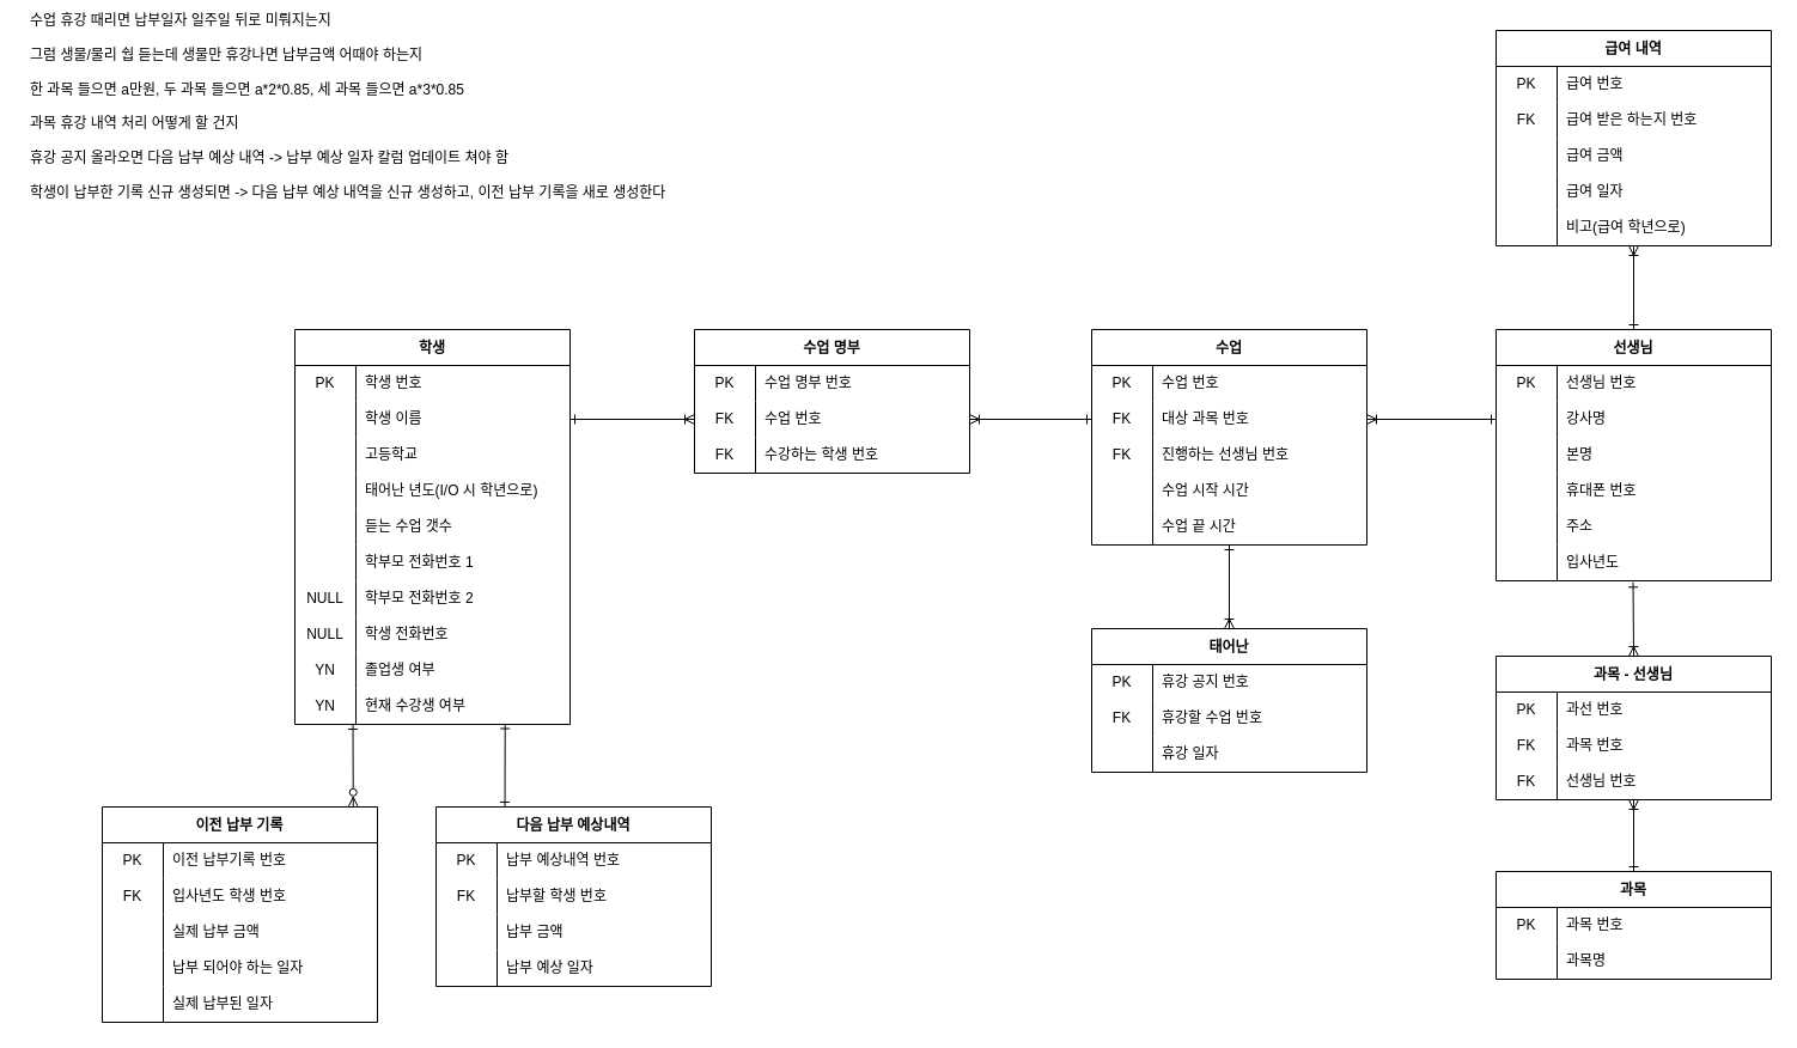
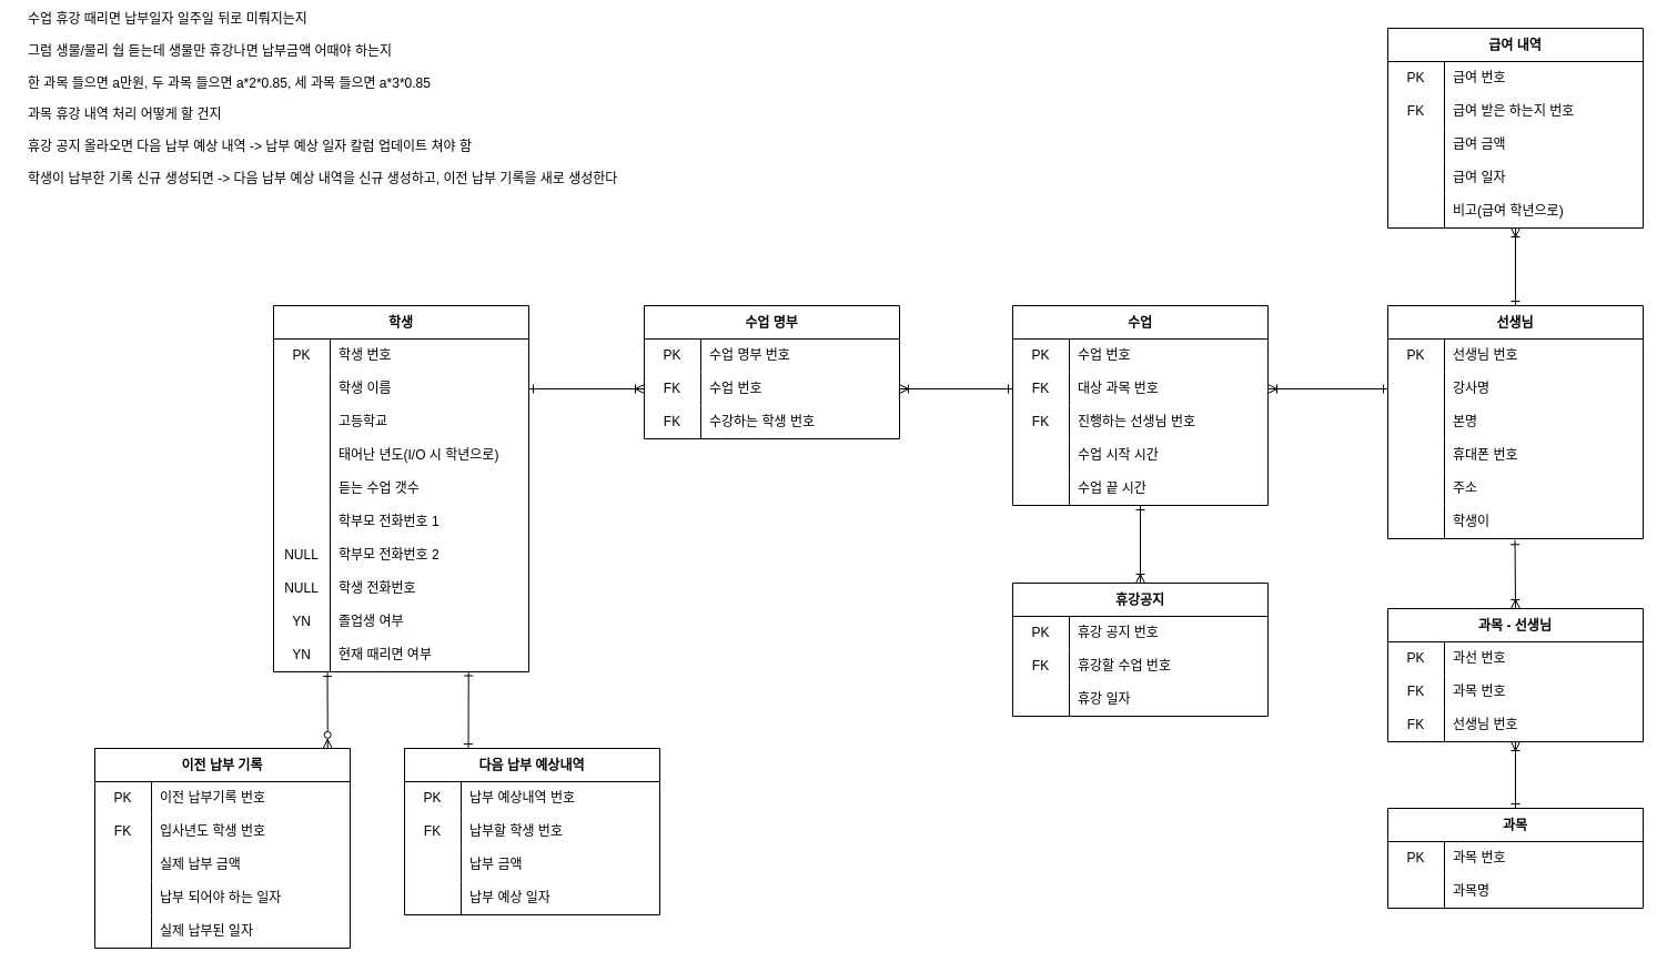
- <mxCell id="52" value="입사년도" style="shape=partialRectangle;html=1;whiteSpace=wrap;connectable=0;fillColor=none;top=0;left=0;bottom=0;right=0;align=left;spacingLeft=6;overflow=hidden;" parent="50" vertex="1"><mxGeometry x="51" width="179" height="30" as="geometry"><mxRectangle width="179" height="30" as="alternateBounds" /></mxGeometry></mxCell>
+ <mxCell id="52" value="학생이" style="shape=partialRectangle;html=1;whiteSpace=wrap;connectable=0;fillColor=none;top=0;left=0;bottom=0;right=0;align=left;spacingLeft=6;overflow=hidden;" parent="50" vertex="1"><mxGeometry x="51" width="179" height="30" as="geometry"><mxRectangle width="179" height="30" as="alternateBounds" /></mxGeometry></mxCell>
- <mxCell id="116" value="태어난" style="shape=table;startSize=30;container=1;collapsible=0;childLayout=tableLayout;fixedRows=1;rowLines=0;fontStyle=1;" parent="1" vertex="1"><mxGeometry x="912" y="525" width="230" height="120" as="geometry" /></mxCell>
+ <mxCell id="116" value="휴강공지" style="shape=table;startSize=30;container=1;collapsible=0;childLayout=tableLayout;fixedRows=1;rowLines=0;fontStyle=1;" parent="1" vertex="1"><mxGeometry x="912" y="525" width="230" height="120" as="geometry" /></mxCell>
- <mxCell id="32" value="현재 수강생 여부" style="shape=partialRectangle;html=1;whiteSpace=wrap;connectable=0;fillColor=none;top=0;left=0;bottom=0;right=0;align=left;spacingLeft=6;overflow=hidden;" parent="30" vertex="1"><mxGeometry x="51" width="179" height="30" as="geometry"><mxRectangle width="179" height="30" as="alternateBounds" /></mxGeometry></mxCell>
+ <mxCell id="32" value="현재 때리면 여부" style="shape=partialRectangle;html=1;whiteSpace=wrap;connectable=0;fillColor=none;top=0;left=0;bottom=0;right=0;align=left;spacingLeft=6;overflow=hidden;" parent="30" vertex="1"><mxGeometry x="51" width="179" height="30" as="geometry"><mxRectangle width="179" height="30" as="alternateBounds" /></mxGeometry></mxCell>
